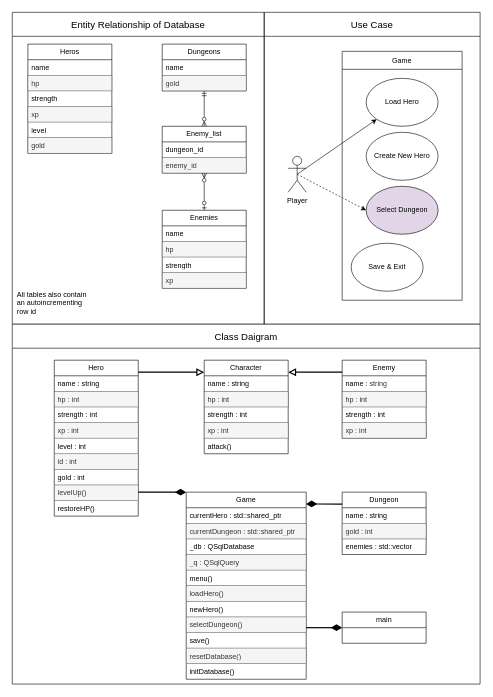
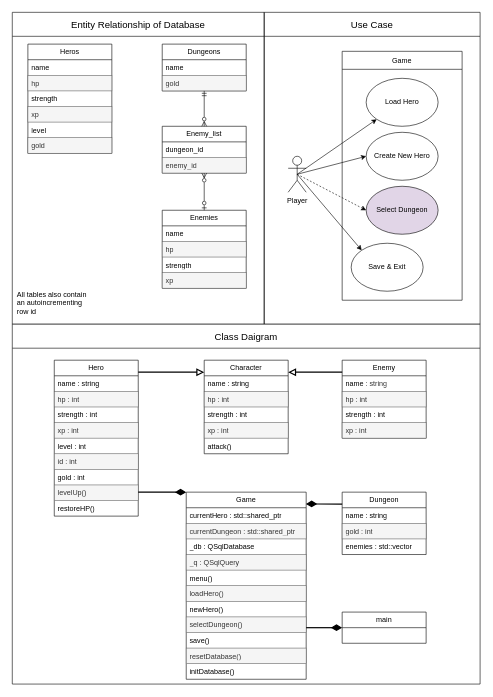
+ <mxCell id="32" value="" style="endArrow=classic;html=1;rounded=0;exitX=0.5;exitY=0.5;exitDx=0;exitDy=0;exitPerimeter=0;entryX=0;entryY=0.5;entryDx=0;entryDy=0;" parent="24" source="30" target="27" edge="1"><mxGeometry width="50" height="50" relative="1" as="geometry"><mxPoint x="30" y="351" as="sourcePoint" /><mxPoint x="153" y="294" as="targetPoint" /></mxGeometry></mxCell>
+ <mxCell id="34" value="" style="endArrow=classic;html=1;rounded=0;exitX=0.5;exitY=0.5;exitDx=0;exitDy=0;exitPerimeter=0;entryX=0;entryY=0;entryDx=0;entryDy=0;" parent="24" source="30" target="29" edge="1"><mxGeometry width="50" height="50" relative="1" as="geometry"><mxPoint x="85" y="255" as="sourcePoint" /><mxPoint x="190" y="260" as="targetPoint" /></mxGeometry></mxCell>
